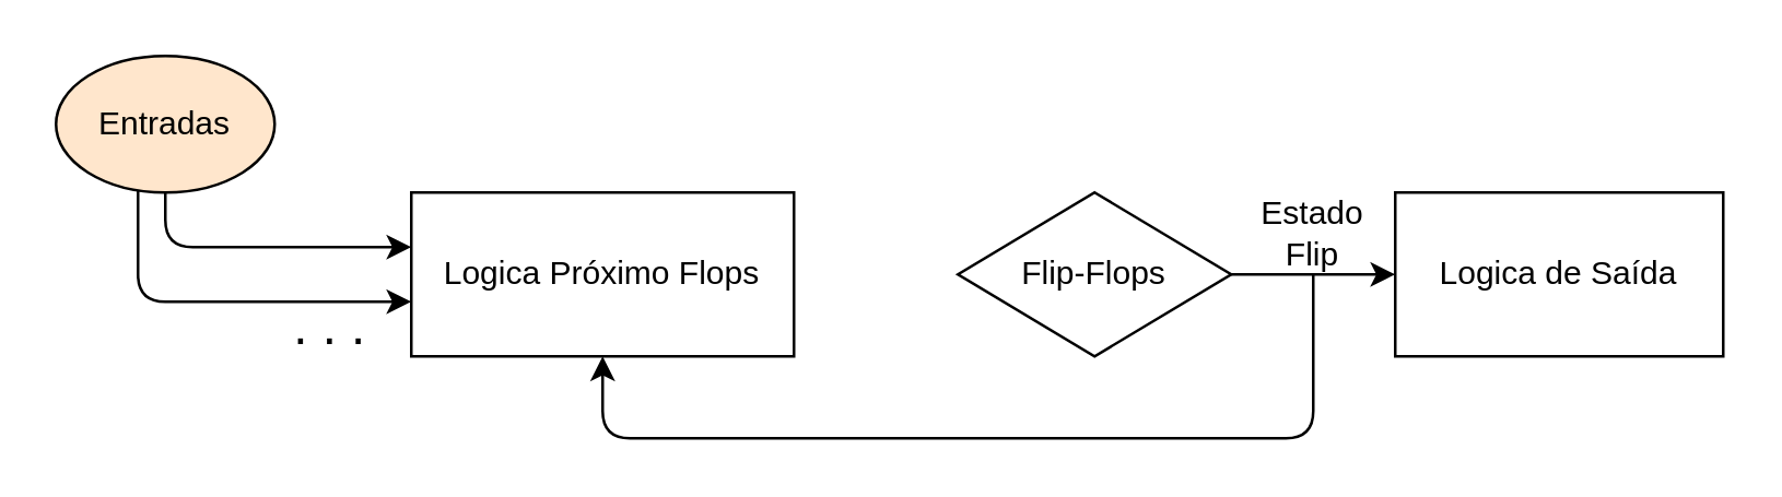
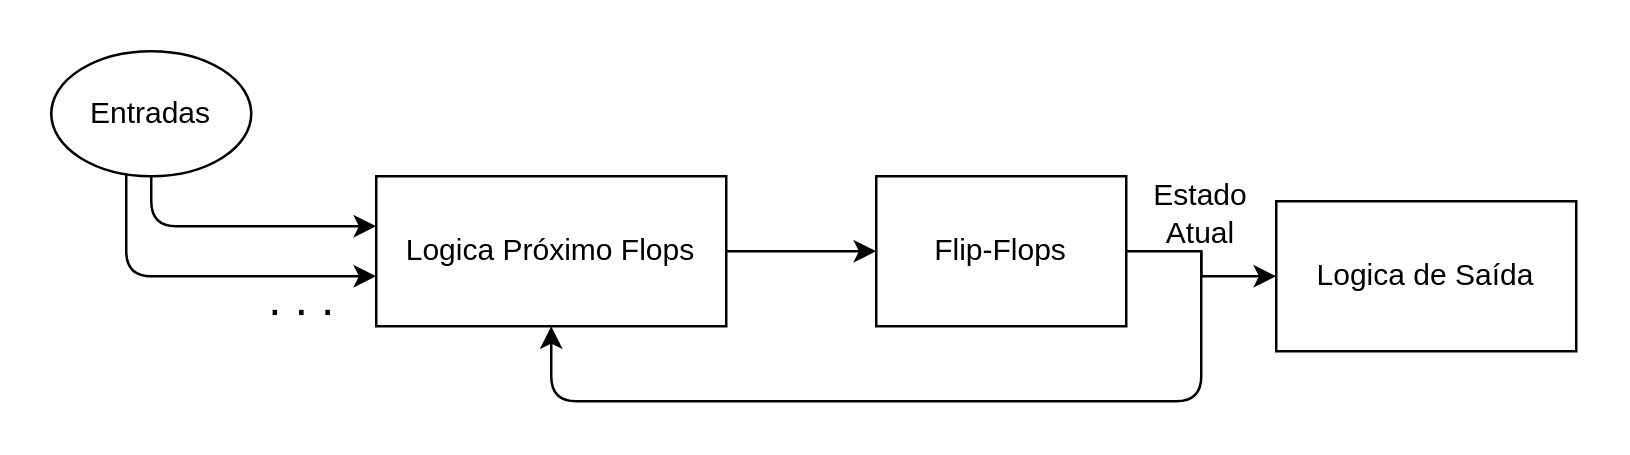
- <mxCell id="11" value="Entradas" style="ellipse;whiteSpace=wrap;html=1;fillColor=#ffe6cc;" parent="1" vertex="1"><mxGeometry x="20" y="20" width="80" height="50" as="geometry" /></mxCell>
+ <mxCell id="11" value="Entradas" style="ellipse;whiteSpace=wrap;html=1;" parent="1" vertex="1"><mxGeometry x="20" y="20" width="80" height="50" as="geometry" /></mxCell>
- <mxCell id="12" value="Estado Flip" style="text;html=1;strokeColor=none;fillColor=none;align=center;verticalAlign=middle;whiteSpace=wrap;rounded=0;" vertex="1" parent="1"><mxGeometry x="460" y="75" width="40" height="20" as="geometry" /></mxCell>
+ <mxCell id="12" value="Estado Atual" style="text;html=1;strokeColor=none;fillColor=none;align=center;verticalAlign=middle;whiteSpace=wrap;rounded=0;" vertex="1" parent="1"><mxGeometry x="460" y="75" width="40" height="20" as="geometry" /></mxCell>
+ <mxCell id="2" style="edgeStyle=orthogonalEdgeStyle;rounded=0;orthogonalLoop=1;jettySize=auto;html=1;entryX=0;entryY=0.5;entryDx=0;entryDy=0;" parent="1" source="3" target="8" edge="1"><mxGeometry relative="1" as="geometry" /></mxCell>
- <mxCell id="8" value="Flip-Flops" style="rhombus;whiteSpace=wrap;html=1;" parent="1" vertex="1"><mxGeometry x="350" y="70" width="100" height="60" as="geometry" /></mxCell>
+ <mxCell id="8" value="Flip-Flops" style="rounded=0;whiteSpace=wrap;html=1;" parent="1" vertex="1"><mxGeometry x="350" y="70" width="100" height="60" as="geometry" /></mxCell>
- <mxCell id="9" value="Logica de Saída" style="rounded=0;whiteSpace=wrap;html=1;" parent="1" vertex="1"><mxGeometry x="510" y="70" width="120" height="60" as="geometry" /></mxCell>
+ <mxCell id="9" value="Logica de Saída" style="rounded=0;whiteSpace=wrap;html=1;" parent="1" vertex="1"><mxGeometry x="510" y="80" width="120" height="60" as="geometry" /></mxCell>
